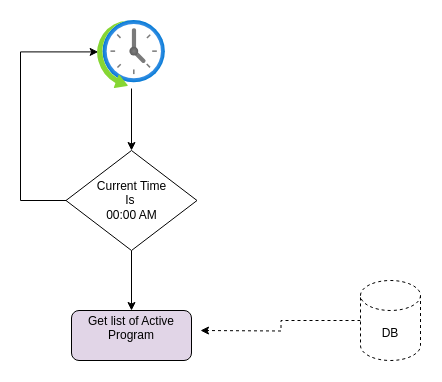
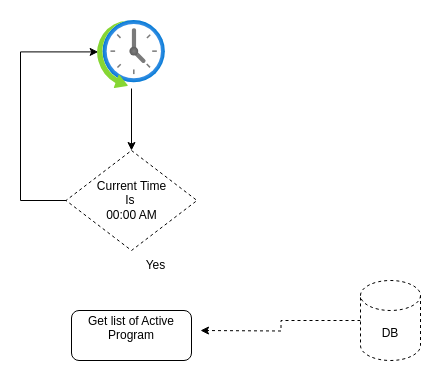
- <mxCell id="5" value="Current Time&lt;br&gt;Is&amp;nbsp;&lt;br&gt;00:00 AM" style="rhombus;whiteSpace=wrap;html=1;" vertex="1" parent="1"><mxGeometry x="65.5" y="150" width="131" height="100" as="geometry" /></mxCell>
+ <mxCell id="5" value="Current Time&lt;br&gt;Is&amp;nbsp;&lt;br&gt;00:00 AM" style="rhombus;whiteSpace=wrap;html=1;dashed=1;" vertex="1" parent="1"><mxGeometry x="65.5" y="150" width="131" height="100" as="geometry" /></mxCell>
+ <mxCell id="8" value="Yes" style="text;html=1;align=center;verticalAlign=middle;resizable=0;points=[];autosize=1;strokeColor=none;fillColor=none;" vertex="1" parent="1"><mxGeometry x="135" y="250" width="40" height="30" as="geometry" /></mxCell>
- <mxCell id="4" style="edgeStyle=orthogonalEdgeStyle;rounded=0;orthogonalLoop=1;jettySize=auto;html=1;" edge="1" parent="1" source="5" target="7"><mxGeometry relative="1" as="geometry" /></mxCell>
- <mxCell id="7" value="Get list of Active Program&lt;div&gt;&lt;br&gt;&lt;/div&gt;" style="rounded=1;whiteSpace=wrap;html=1;fillColor=#e1d5e7;" vertex="1" parent="1"><mxGeometry x="71" y="310" width="120" height="50" as="geometry" /></mxCell>
+ <mxCell id="7" value="Get list of Active Program&lt;div&gt;&lt;br&gt;&lt;/div&gt;" style="rounded=1;whiteSpace=wrap;html=1;" vertex="1" parent="1"><mxGeometry x="71" y="310" width="120" height="50" as="geometry" /></mxCell>
